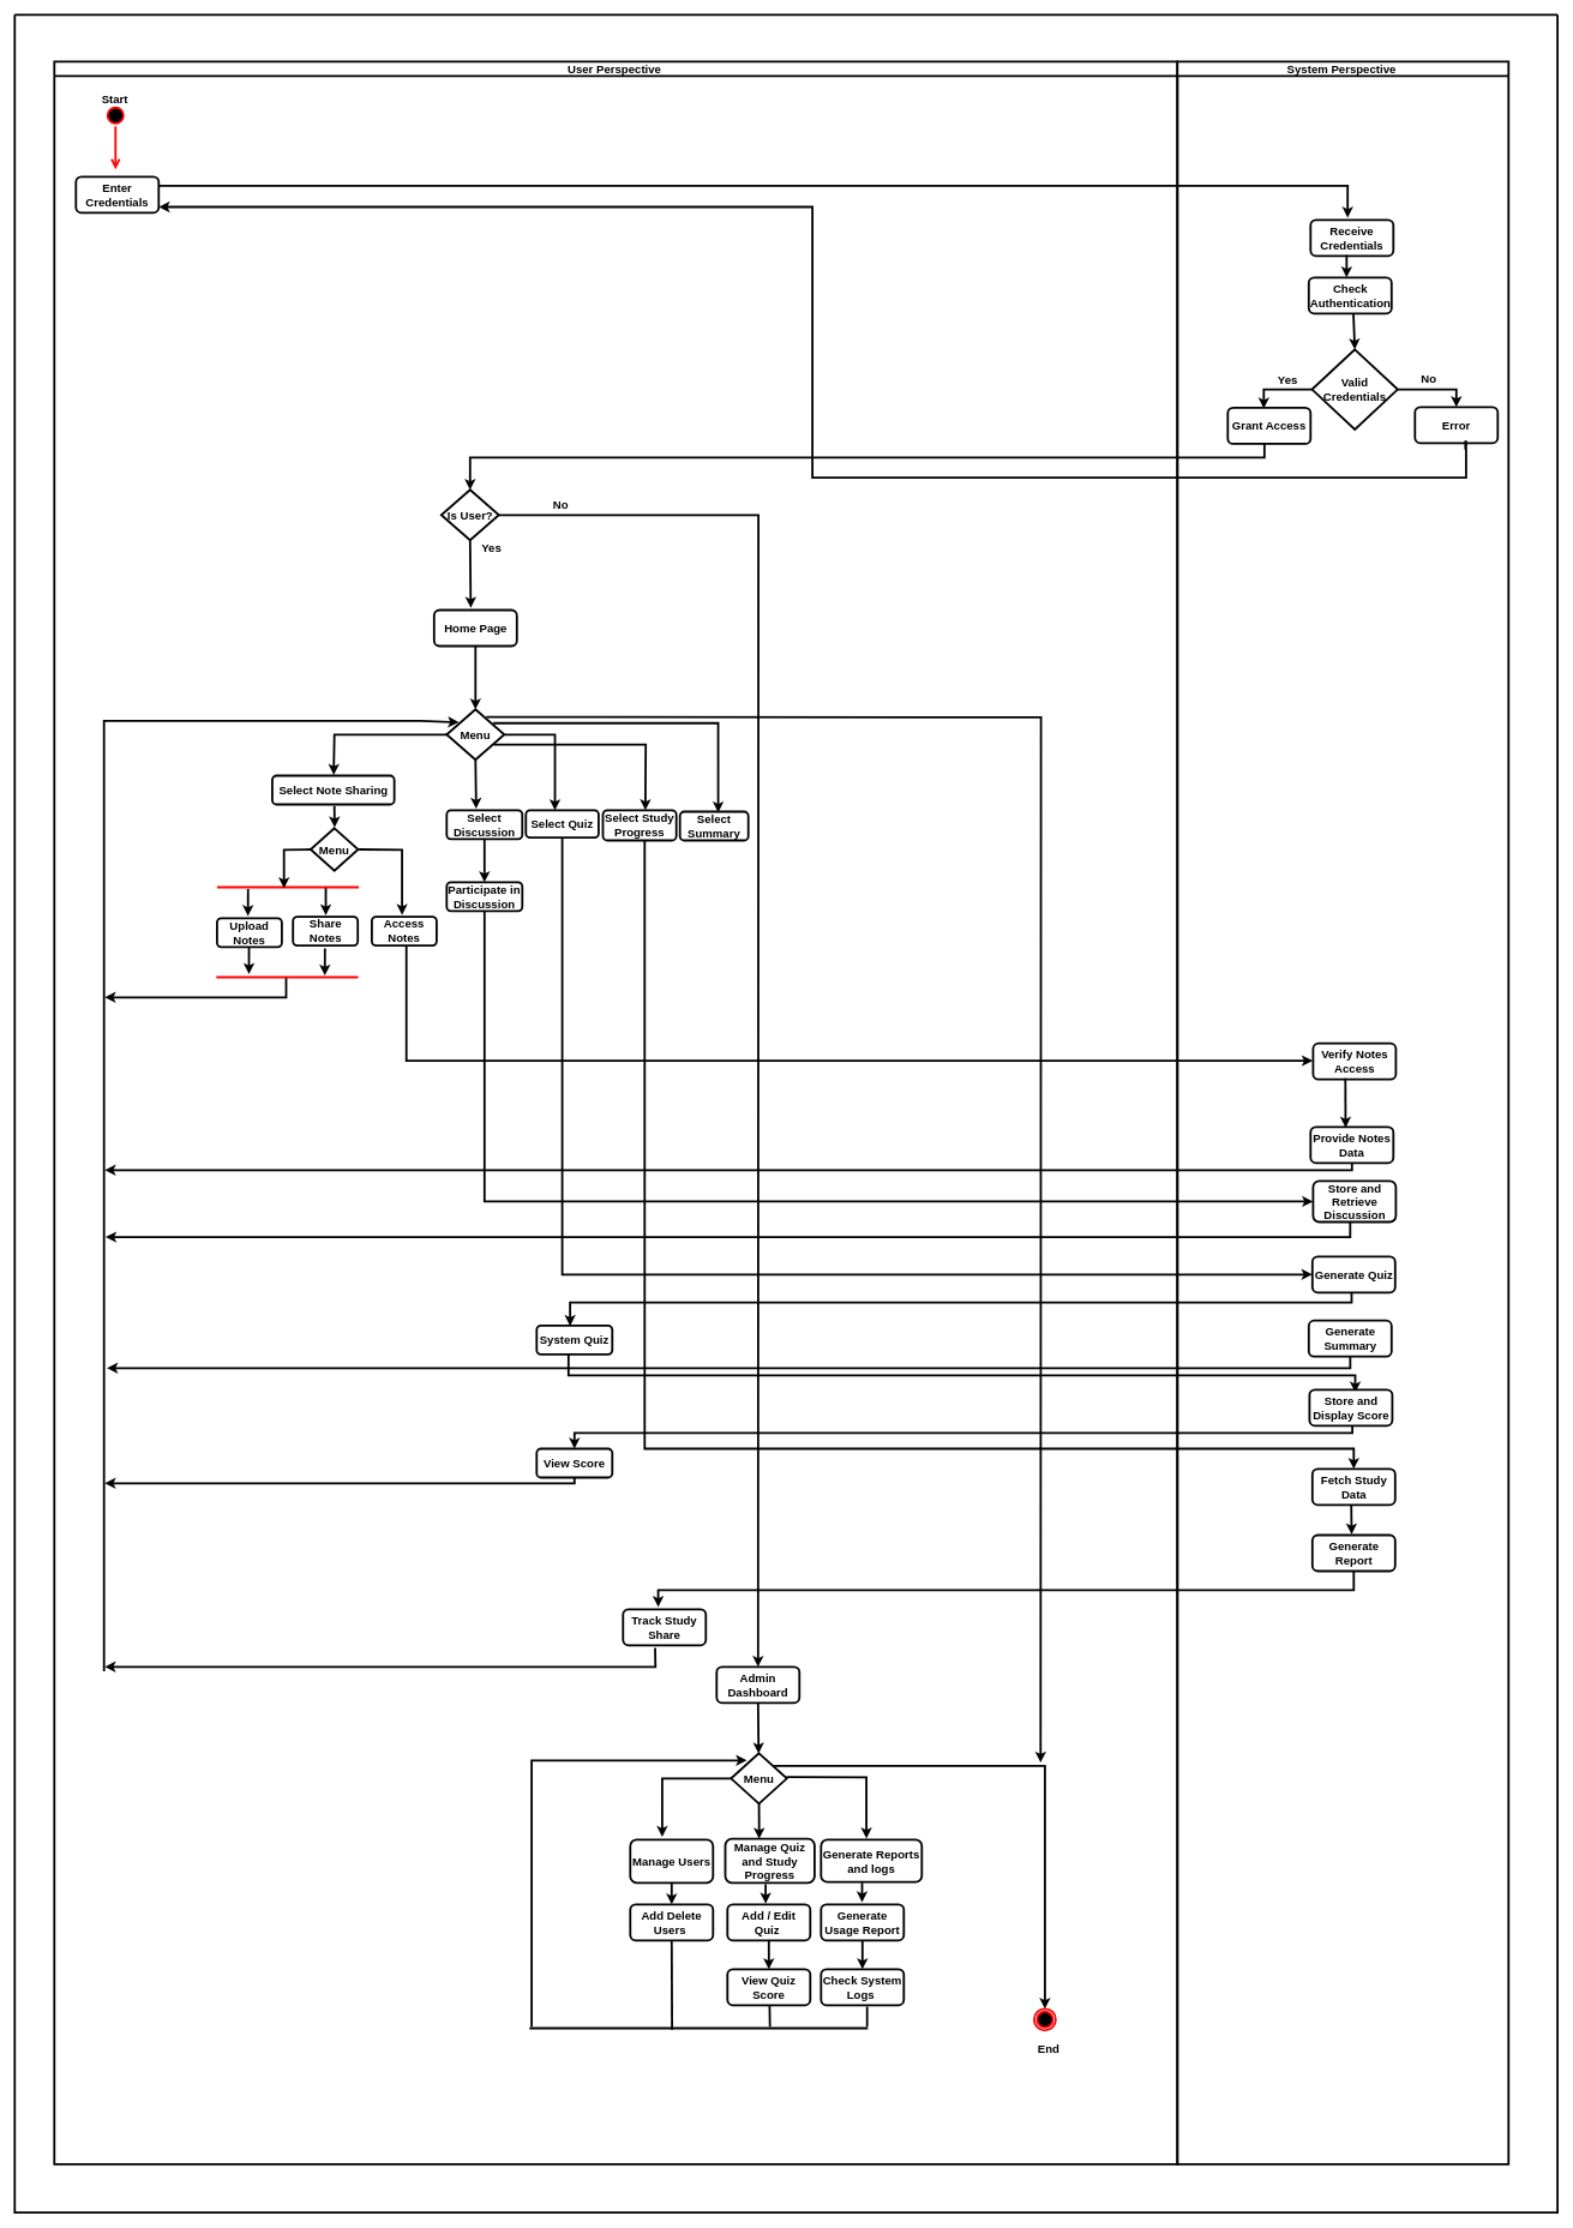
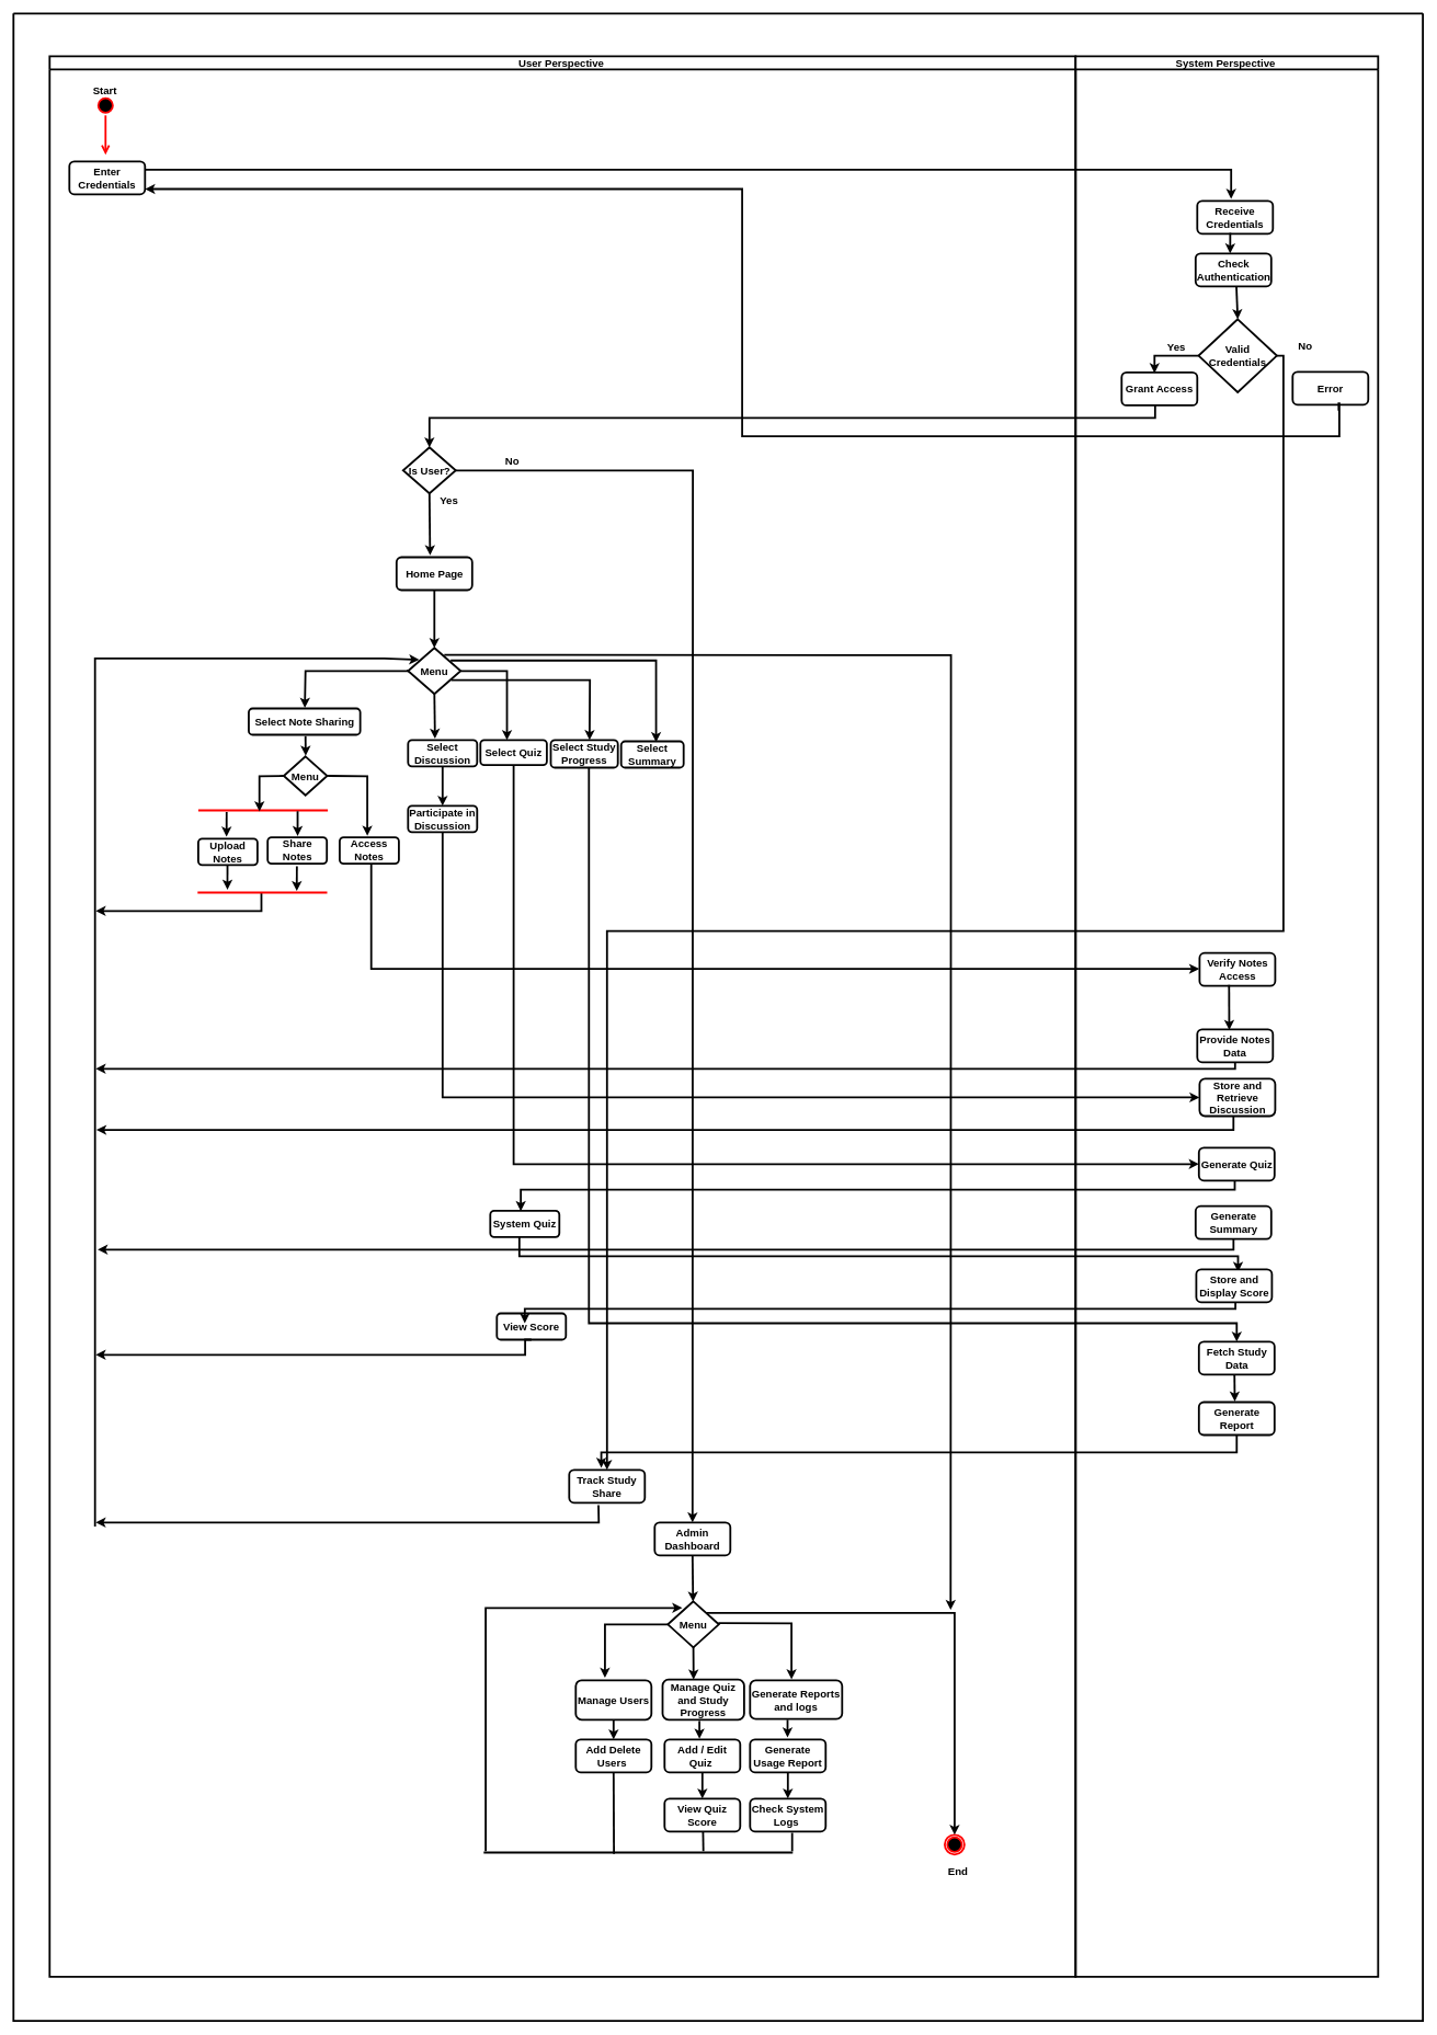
- <mxCell id="106" value="" style="endArrow=classic;html=1;rounded=0;exitX=1;exitY=0.5;exitDx=0;exitDy=0;entryX=0.5;entryY=0;entryDx=0;entryDy=0;edgeStyle=orthogonalEdgeStyle;fontSize=16;fontStyle=1;strokeWidth=3;" parent="91" source="100" target="102" edge="1"><mxGeometry width="50" height="50" relative="1" as="geometry"><mxPoint x="310" y="460" as="sourcePoint" /><mxPoint x="360" y="410" as="targetPoint" /></mxGeometry></mxCell>
+ <mxCell id="106" value="" style="endArrow=classic;html=1;rounded=0;exitX=1;exitY=0.5;exitDx=0;exitDy=0;edgeStyle=orthogonalEdgeStyle;fontSize=16;fontStyle=1;strokeWidth=3;" parent="91" source="100" target="51" edge="1"><mxGeometry width="50" height="50" relative="1" as="geometry"><mxPoint x="310" y="460" as="sourcePoint" /><mxPoint x="360" y="410" as="targetPoint" /></mxGeometry></mxCell>
- <mxCell id="48" value="View Score" style="rounded=1;whiteSpace=wrap;html=1;fontSize=16;fontStyle=1;strokeWidth=3;" parent="19" vertex="1"><mxGeometry x="670" y="1927" width="105" height="40" as="geometry" /></mxCell>
+ <mxCell id="48" value="View Score" style="rounded=1;whiteSpace=wrap;html=1;fontSize=16;fontStyle=1;strokeWidth=3;" parent="19" vertex="1"><mxGeometry x="680" y="1912" width="105" height="40" as="geometry" /></mxCell>
